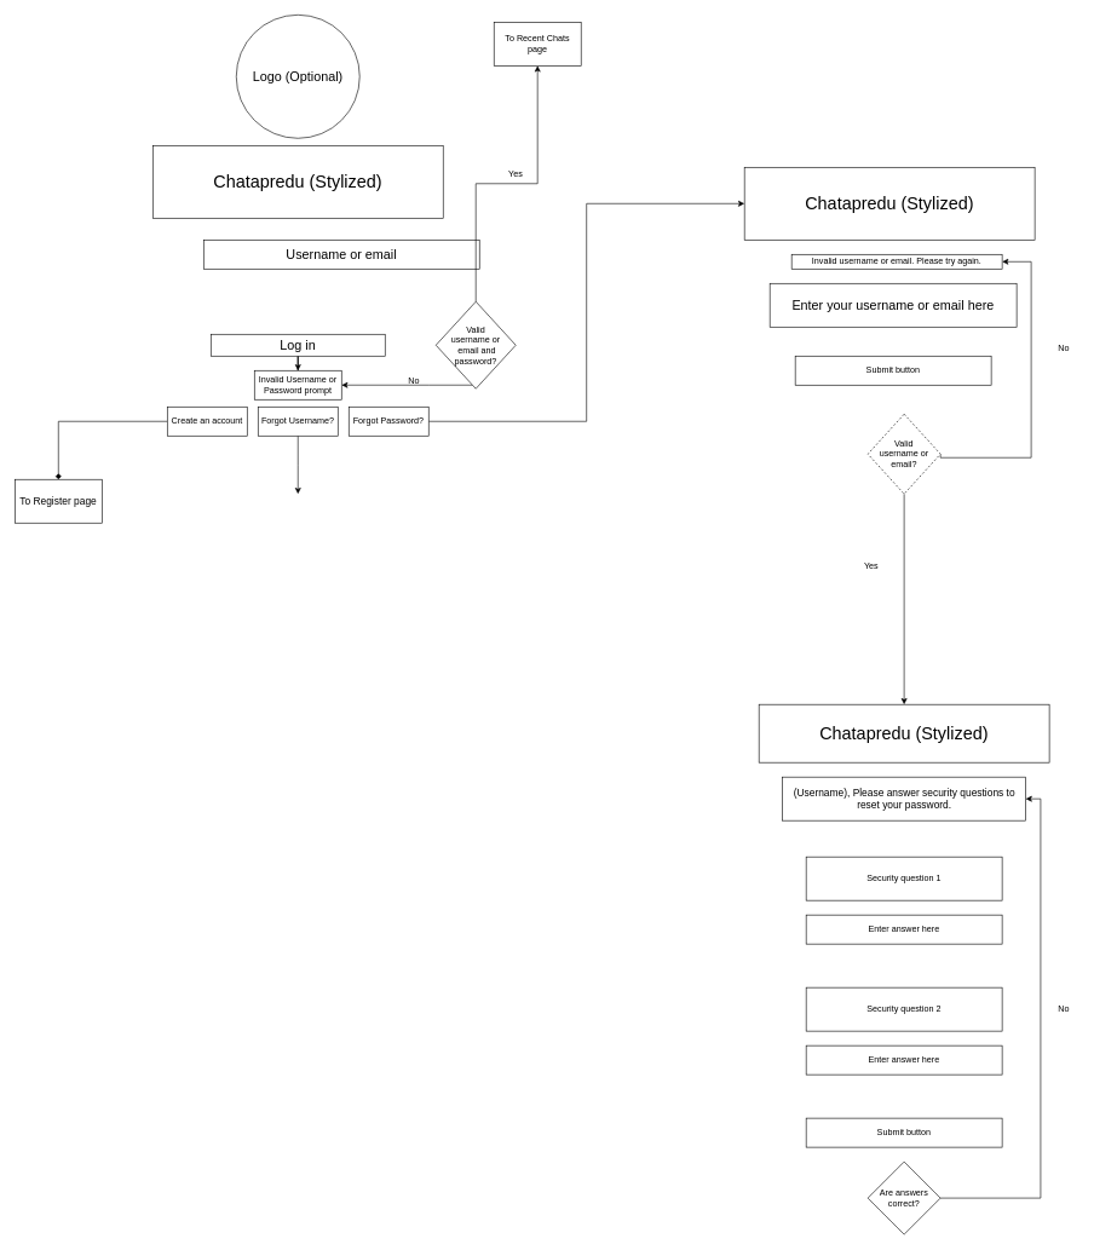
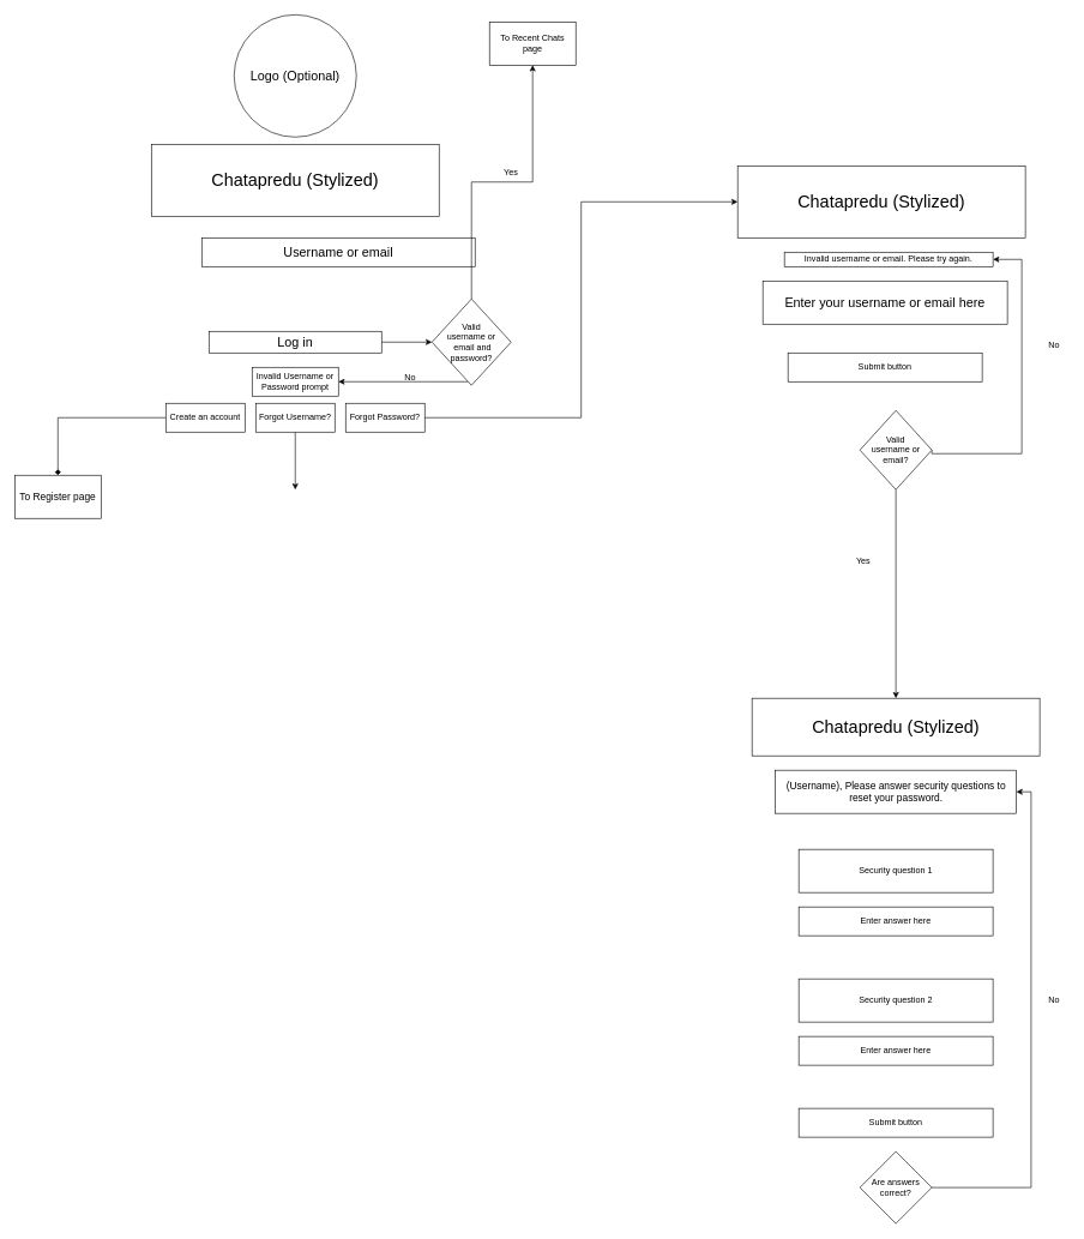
- <mxCell id="9" value="" style="edgeStyle=orthogonalEdgeStyle;rounded=0;orthogonalLoop=1;jettySize=auto;html=1;" parent="1" source="10" target="11" edge="1"><mxGeometry relative="1" as="geometry" /></mxCell>
+ <mxCell id="9" value="" style="edgeStyle=orthogonalEdgeStyle;rounded=0;orthogonalLoop=1;jettySize=auto;html=1;" parent="1" source="10" target="33" edge="1"><mxGeometry relative="1" as="geometry" /></mxCell>
- <mxCell id="27" value="Valid &lt;br&gt;username or email?" style="rhombus;whiteSpace=wrap;html=1;dashed=1;" parent="1" vertex="1"><mxGeometry x="1195" y="570" width="100" height="110" as="geometry" /></mxCell>
+ <mxCell id="27" value="Valid &lt;br&gt;username or email?" style="rhombus;whiteSpace=wrap;html=1;" parent="1" vertex="1"><mxGeometry x="1195" y="570" width="100" height="110" as="geometry" /></mxCell>
